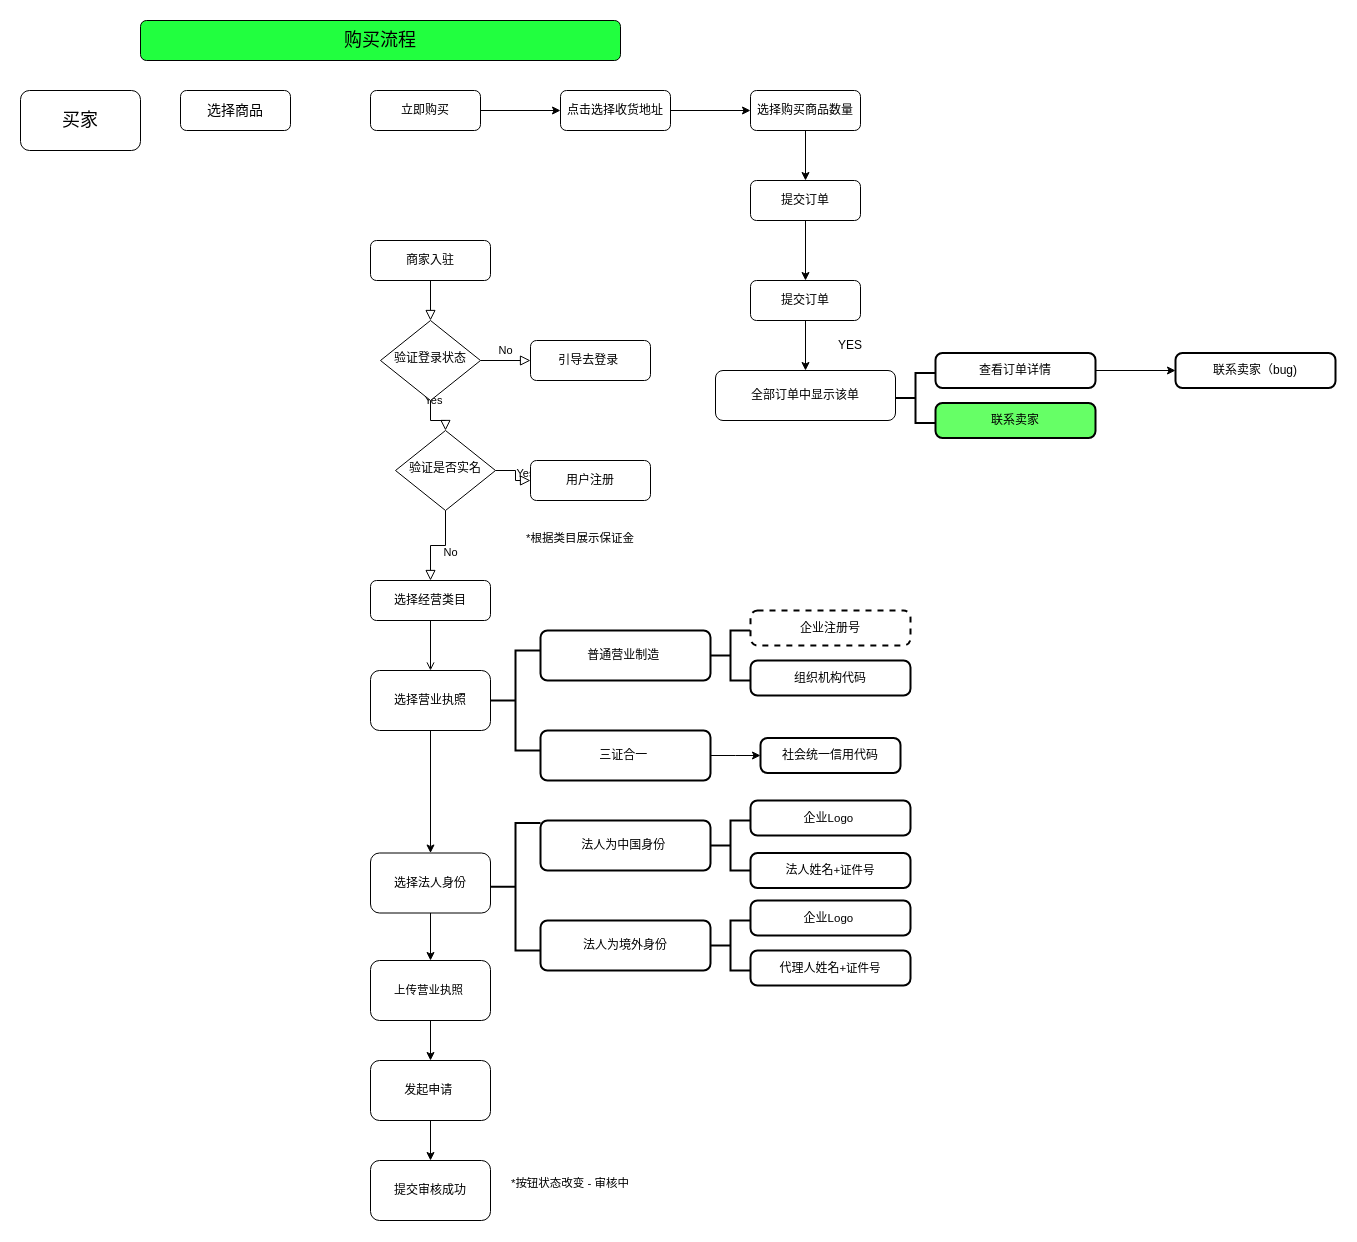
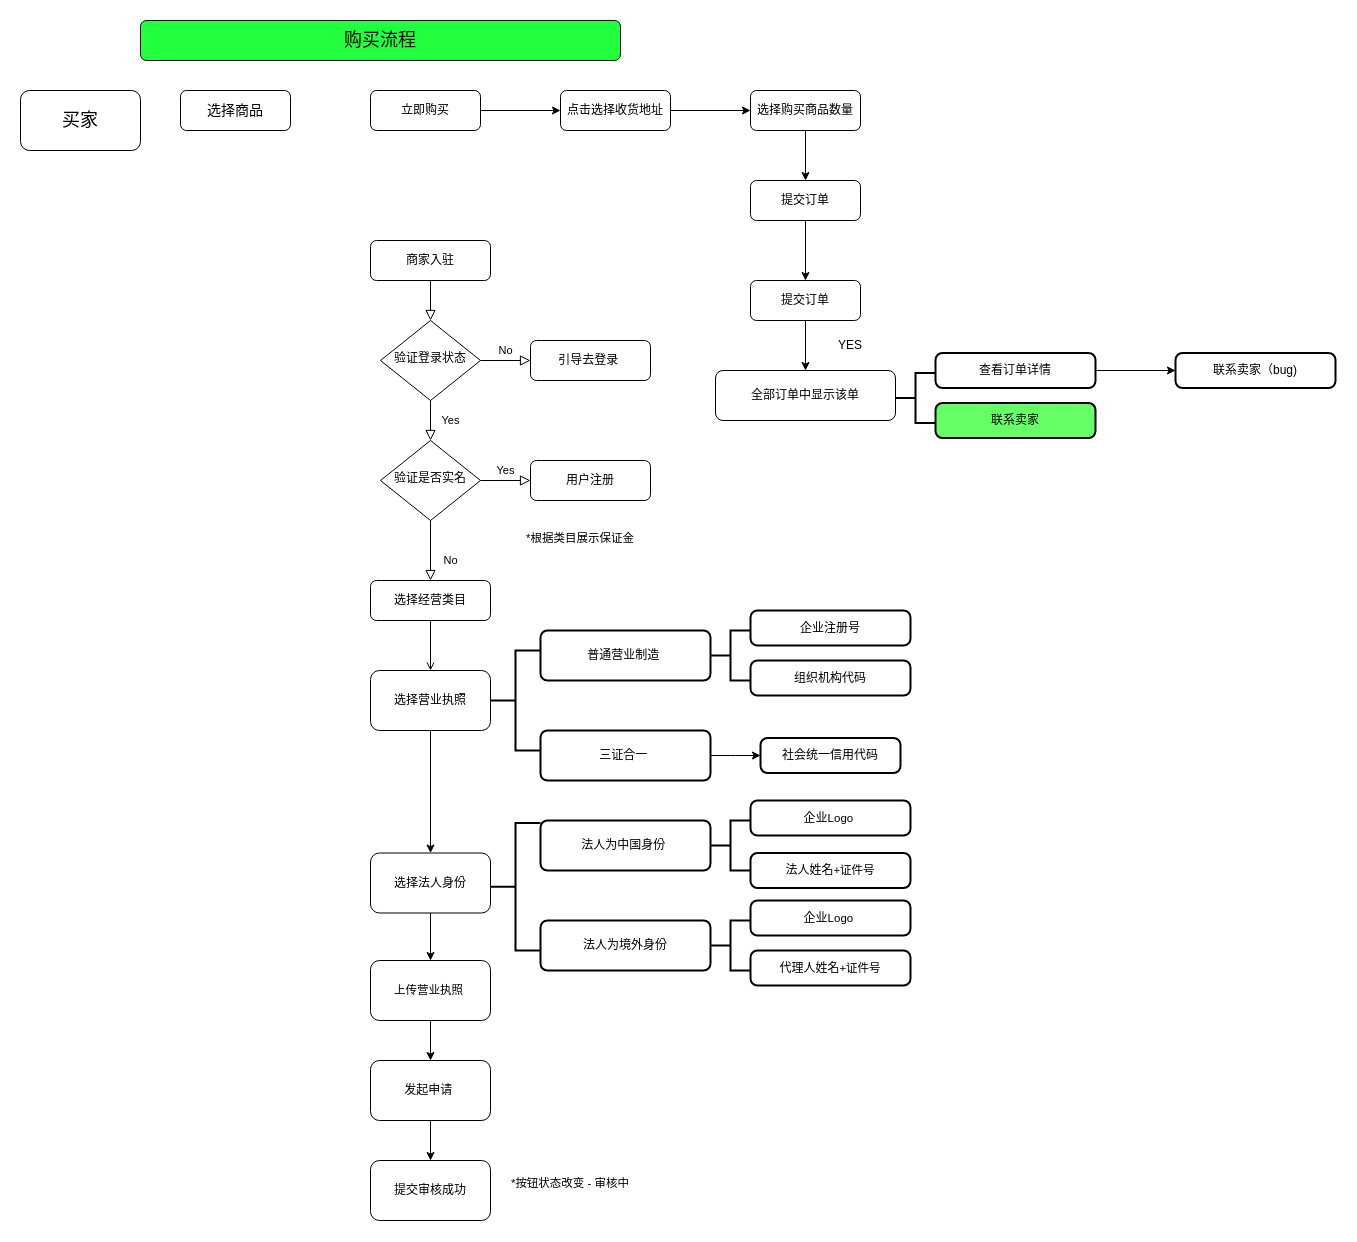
- <mxCell id="10" value="&lt;div&gt;验证是否实名&lt;/div&gt;" style="rhombus;whiteSpace=wrap;html=1;shadow=0;fontFamily=Helvetica;fontSize=12;align=center;strokeWidth=1;spacing=6;spacingTop=-4;" parent="1" vertex="1"><mxGeometry x="395" y="430" width="100" height="80" as="geometry" /></mxCell>
+ <mxCell id="10" value="&lt;div&gt;验证是否实名&lt;/div&gt;" style="rhombus;whiteSpace=wrap;html=1;shadow=0;fontFamily=Helvetica;fontSize=12;align=center;strokeWidth=1;spacing=6;spacingTop=-4;" parent="1" vertex="1"><mxGeometry x="380" y="440" width="100" height="80" as="geometry" /></mxCell>
- <mxCell id="23" value="&lt;div&gt;企业注册号&lt;/div&gt;" style="rounded=1;whiteSpace=wrap;html=1;absoluteArcSize=1;arcSize=14;strokeWidth=2;dashed=1;" vertex="1" parent="1"><mxGeometry x="750" y="610" width="160" height="35" as="geometry" /></mxCell>
+ <mxCell id="23" value="&lt;div&gt;企业注册号&lt;/div&gt;" style="rounded=1;whiteSpace=wrap;html=1;absoluteArcSize=1;arcSize=14;strokeWidth=2;" vertex="1" parent="1"><mxGeometry x="750" y="610" width="160" height="35" as="geometry" /></mxCell>
